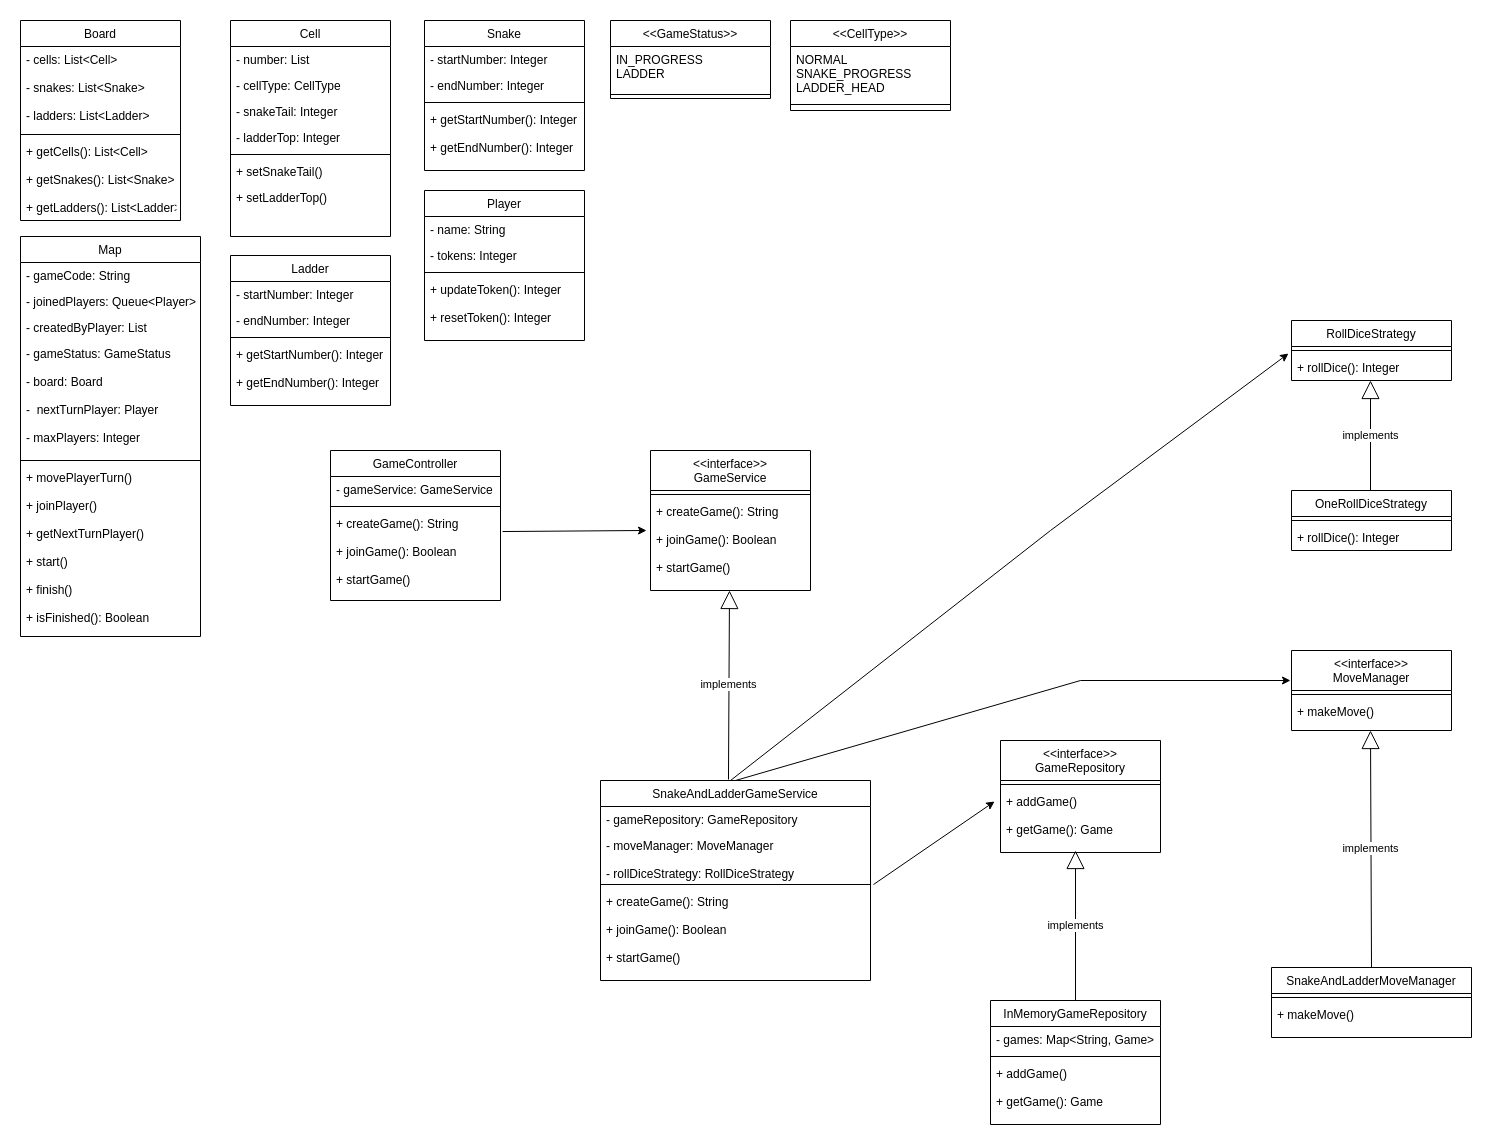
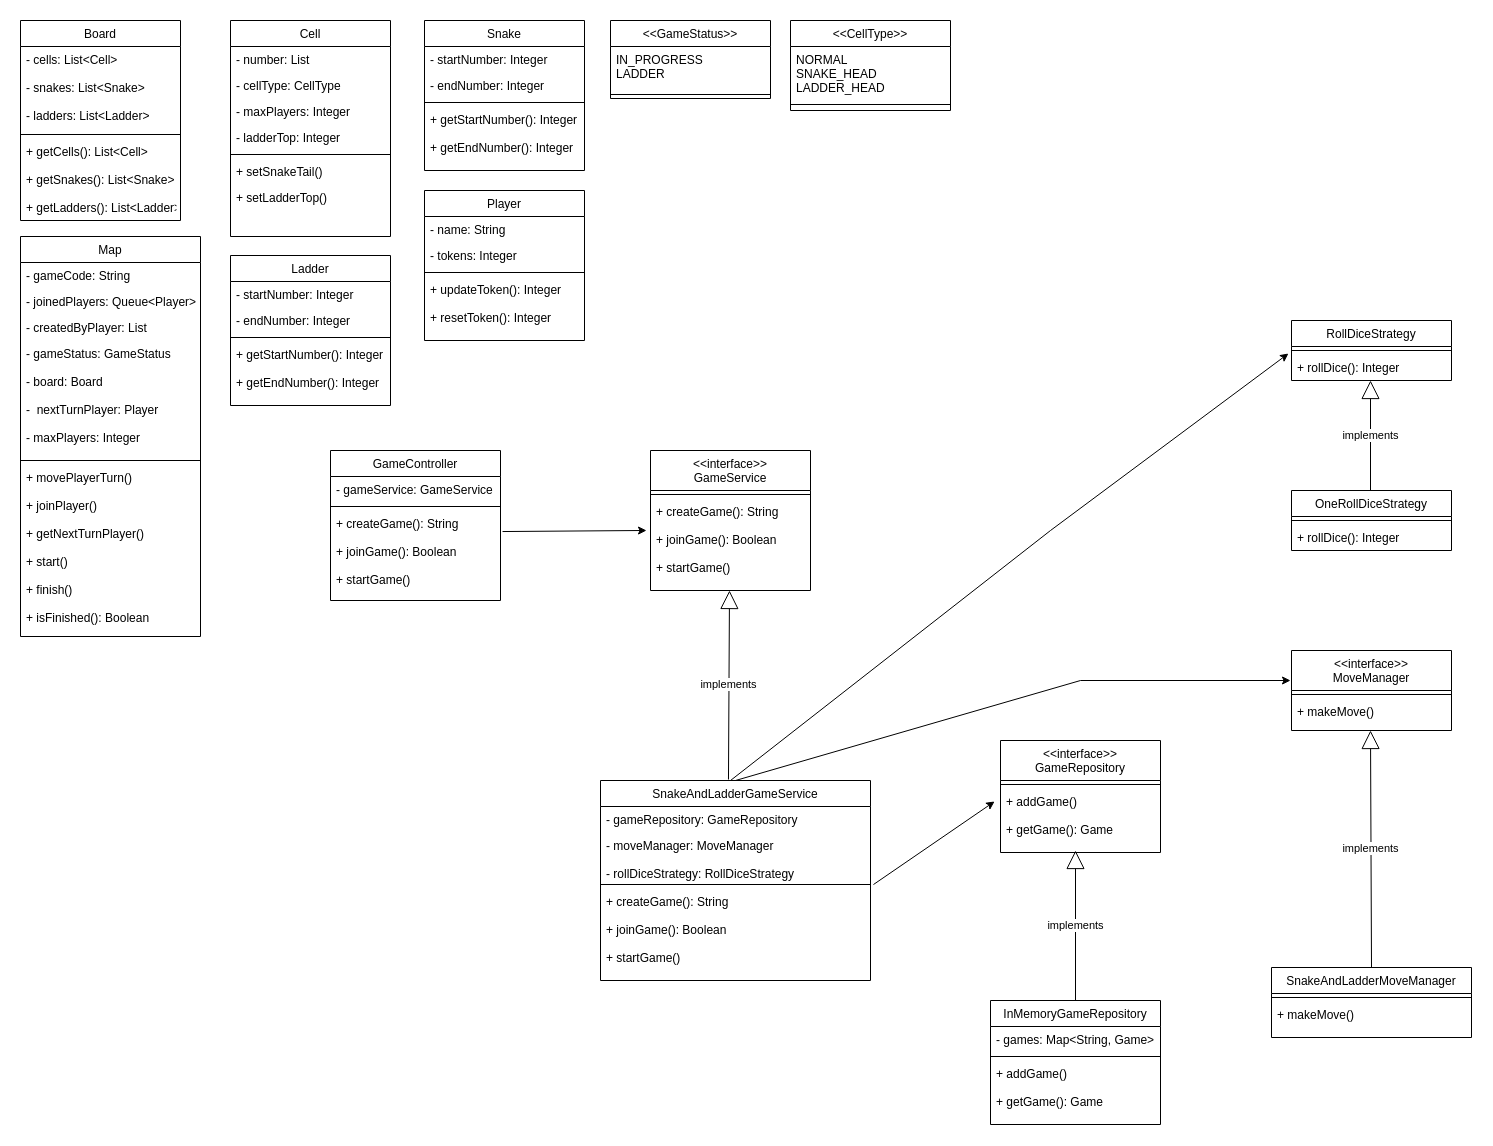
- <mxCell id="40" value="NORMAL&#10;SNAKE_PROGRESS&#10;LADDER_HEAD" style="text;align=left;verticalAlign=top;spacingLeft=4;spacingRight=4;overflow=hidden;rotatable=0;points=[[0,0.5],[1,0.5]];portConstraint=eastwest;" parent="39" vertex="1"><mxGeometry y="26" width="160" height="54" as="geometry" /></mxCell>
+ <mxCell id="40" value="NORMAL&#10;SNAKE_HEAD&#10;LADDER_HEAD" style="text;align=left;verticalAlign=top;spacingLeft=4;spacingRight=4;overflow=hidden;rotatable=0;points=[[0,0.5],[1,0.5]];portConstraint=eastwest;" parent="39" vertex="1"><mxGeometry y="26" width="160" height="54" as="geometry" /></mxCell>
- <mxCell id="5" value="- snakeTail: Integer" style="text;align=left;verticalAlign=top;spacingLeft=4;spacingRight=4;overflow=hidden;rotatable=0;points=[[0,0.5],[1,0.5]];portConstraint=eastwest;rounded=0;shadow=0;html=0;" parent="2" vertex="1"><mxGeometry y="78" width="160" height="26" as="geometry" /></mxCell>
+ <mxCell id="5" value="- maxPlayers: Integer" style="text;align=left;verticalAlign=top;spacingLeft=4;spacingRight=4;overflow=hidden;rotatable=0;points=[[0,0.5],[1,0.5]];portConstraint=eastwest;rounded=0;shadow=0;html=0;" parent="2" vertex="1"><mxGeometry y="78" width="160" height="26" as="geometry" /></mxCell>
